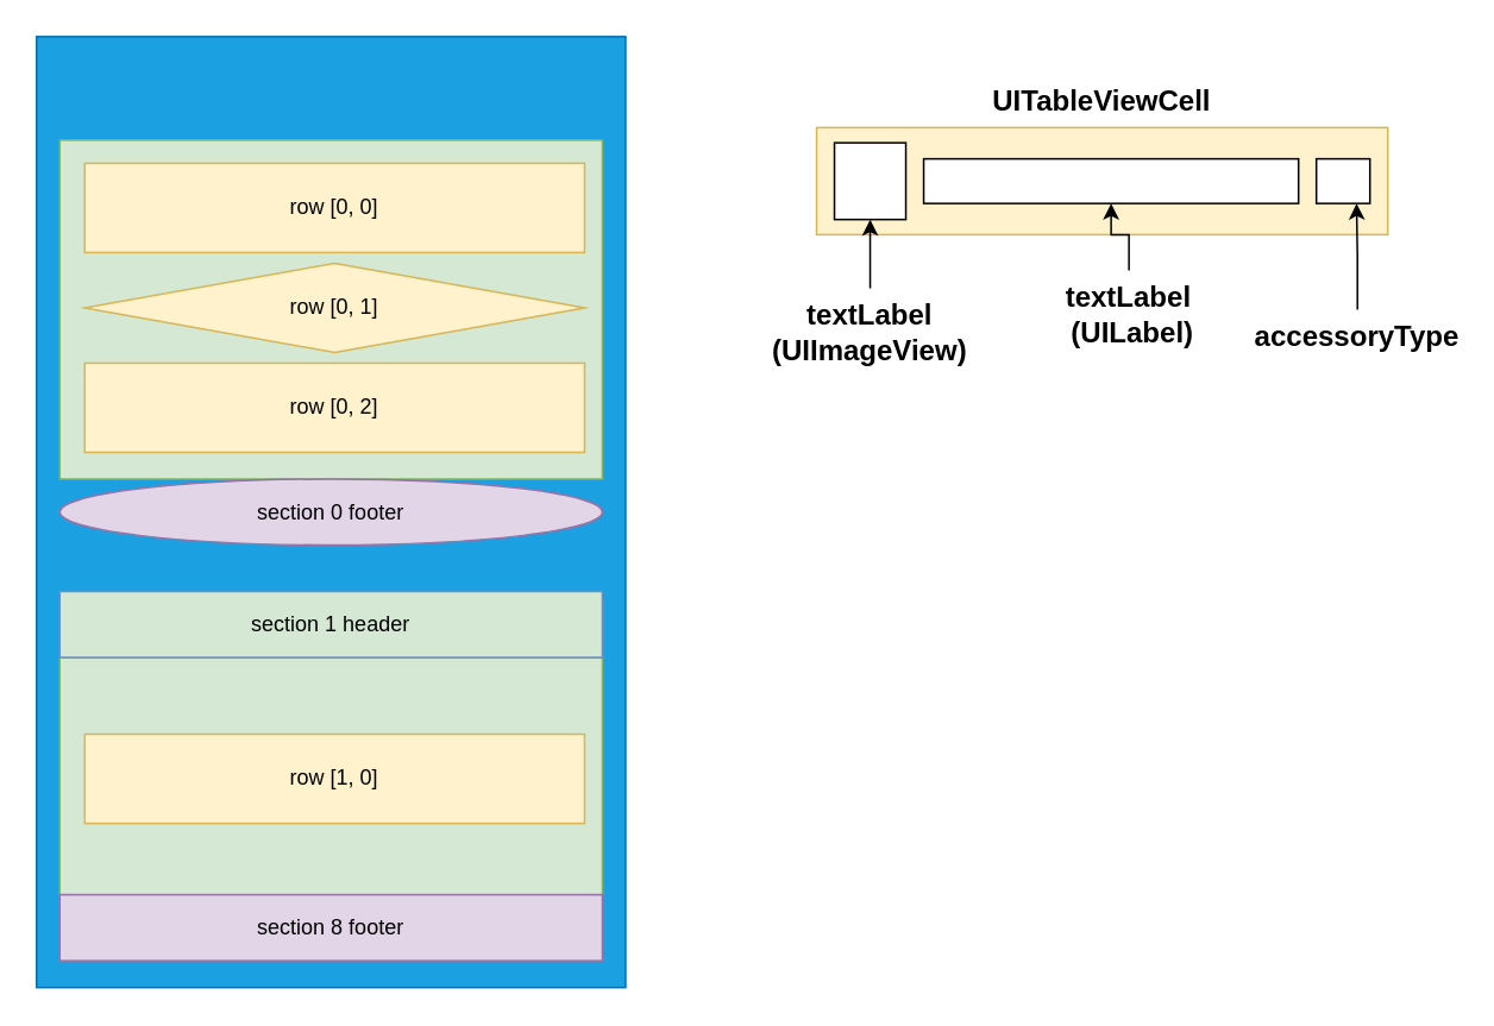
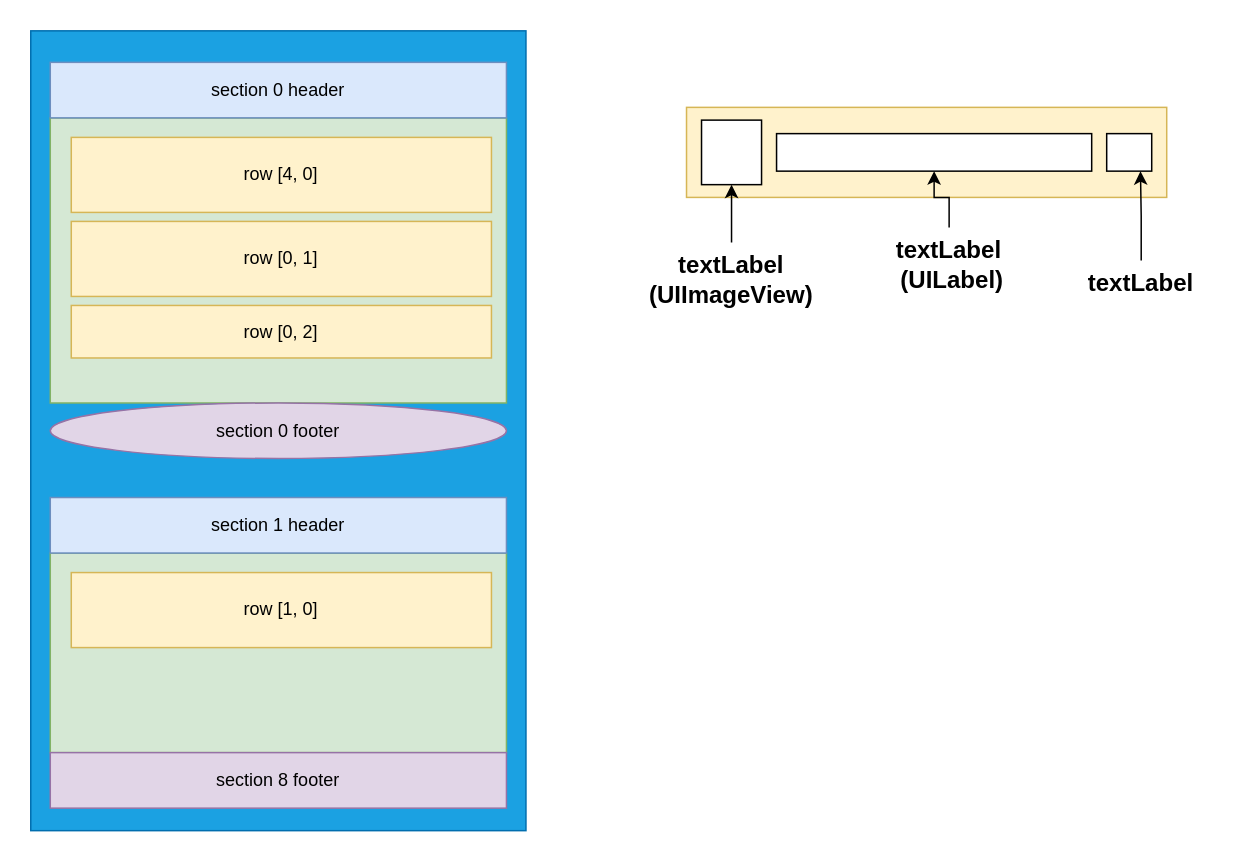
- <mxCell id="14" value="UITableViewCell" style="text;html=1;strokeColor=none;fillColor=none;align=center;verticalAlign=middle;whiteSpace=wrap;rounded=0;fontStyle=1;fontSize=16;" vertex="1" parent="1"><mxGeometry x="457" y="41" width="320" height="30" as="geometry" /></mxCell>
+ <mxCell id="7" value="section 0 header" style="rounded=0;whiteSpace=wrap;html=1;fillColor=#dae8fc;strokeColor=#6c8ebf;" vertex="1" parent="1"><mxGeometry x="33" y="41" width="304" height="37" as="geometry" /></mxCell>
- <mxCell id="4" value="row [0, 0]" style="rounded=0;whiteSpace=wrap;html=1;fillColor=#fff2cc;strokeColor=#d6b656;" vertex="1" parent="1"><mxGeometry x="47" y="91" width="280" height="50" as="geometry" /></mxCell>
+ <mxCell id="4" value="row [4, 0]" style="rounded=0;whiteSpace=wrap;html=1;fillColor=#fff2cc;strokeColor=#d6b656;" vertex="1" parent="1"><mxGeometry x="47" y="91" width="280" height="50" as="geometry" /></mxCell>
- <mxCell id="5" value="row [0, 1]" style="rhombus;whiteSpace=wrap;html=1;fillColor=#fff2cc;strokeColor=#d6b656;" vertex="1" parent="1"><mxGeometry x="47" y="147" width="280" height="50" as="geometry" /></mxCell>
+ <mxCell id="5" value="row [0, 1]" style="rounded=0;whiteSpace=wrap;html=1;fillColor=#fff2cc;strokeColor=#d6b656;" vertex="1" parent="1"><mxGeometry x="47" y="147" width="280" height="50" as="geometry" /></mxCell>
- <mxCell id="23" value="accessoryType" style="text;html=1;strokeColor=none;fillColor=none;align=center;verticalAlign=middle;whiteSpace=wrap;rounded=0;fontStyle=1;fontSize=16;" vertex="1" parent="1"><mxGeometry x="705" y="173" width="110" height="30" as="geometry" /></mxCell>
+ <mxCell id="23" value="textLabel" style="text;html=1;strokeColor=none;fillColor=none;align=center;verticalAlign=middle;whiteSpace=wrap;rounded=0;fontStyle=1;fontSize=16;" vertex="1" parent="1"><mxGeometry x="705" y="173" width="110" height="30" as="geometry" /></mxCell>
- <mxCell id="6" value="row [0, 2]" style="rounded=0;whiteSpace=wrap;html=1;fillColor=#fff2cc;strokeColor=#d6b656;" vertex="1" parent="1"><mxGeometry x="47" y="203" width="280" height="50" as="geometry" /></mxCell>
+ <mxCell id="6" value="row [0, 2]" style="rounded=0;whiteSpace=wrap;html=1;fillColor=#fff2cc;strokeColor=#d6b656;" vertex="1" parent="1"><mxGeometry x="47" y="203" width="280" height="35" as="geometry" /></mxCell>
- <mxCell id="11" value="section 1 header" style="rounded=0;whiteSpace=wrap;html=1;fillColor=#d5e8d4;strokeColor=#6c8ebf;" vertex="1" parent="1"><mxGeometry x="33" y="331" width="304" height="37" as="geometry" /></mxCell>
+ <mxCell id="11" value="section 1 header" style="rounded=0;whiteSpace=wrap;html=1;fillColor=#dae8fc;strokeColor=#6c8ebf;" vertex="1" parent="1"><mxGeometry x="33" y="331" width="304" height="37" as="geometry" /></mxCell>
- <mxCell id="10" value="row [1, 0]" style="rounded=0;whiteSpace=wrap;html=1;fillColor=#fff2cc;strokeColor=#d6b656;" vertex="1" parent="1"><mxGeometry x="47" y="411" width="280" height="50" as="geometry" /></mxCell>
+ <mxCell id="10" value="row [1, 0]" style="rounded=0;whiteSpace=wrap;html=1;fillColor=#fff2cc;strokeColor=#d6b656;" vertex="1" parent="1"><mxGeometry x="47" y="381" width="280" height="50" as="geometry" /></mxCell>
